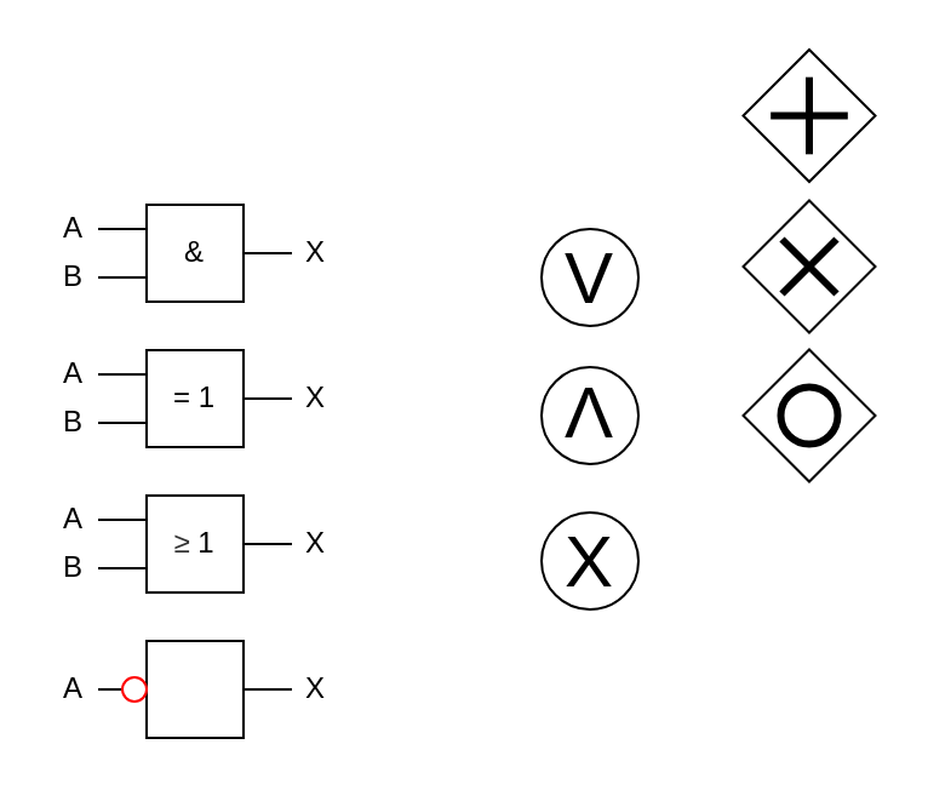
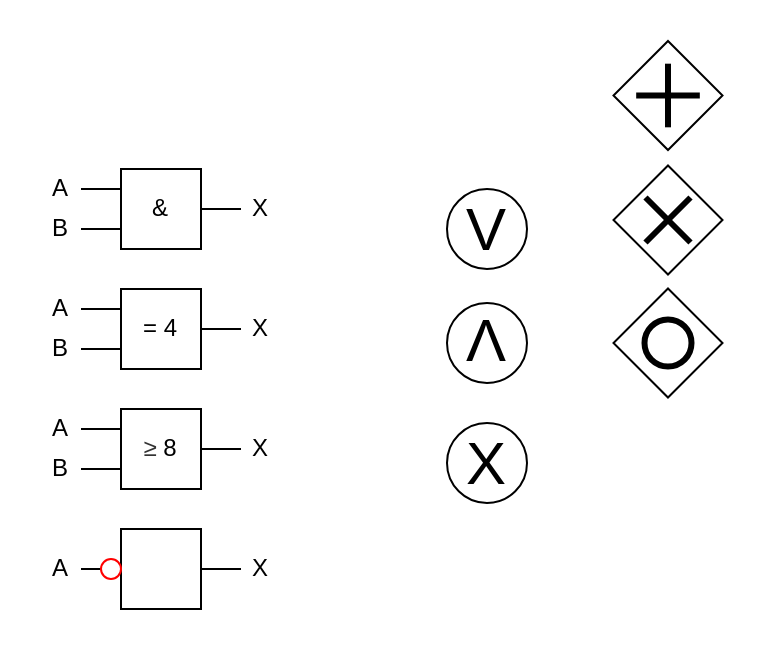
- <mxCell id="11" value="= 1" style="rounded=0;whiteSpace=wrap;html=1;" parent="1" vertex="1"><mxGeometry x="60" y="144" width="40" height="40" as="geometry" /></mxCell>
+ <mxCell id="11" value="= 4" style="rounded=0;whiteSpace=wrap;html=1;" parent="1" vertex="1"><mxGeometry x="60" y="144" width="40" height="40" as="geometry" /></mxCell>
- <mxCell id="18" value="&lt;span style=&quot;color: rgb(51, 51, 51); text-align: left; background-color: rgb(255, 255, 255);&quot;&gt;&lt;font style=&quot;font-size: 12px;&quot;&gt;≥&lt;/font&gt;&lt;/span&gt;&amp;nbsp;1" style="rounded=0;whiteSpace=wrap;html=1;fontFamily=Helvetica;" parent="1" vertex="1"><mxGeometry x="60" y="204" width="40" height="40" as="geometry" /></mxCell>
+ <mxCell id="18" value="&lt;span style=&quot;color: rgb(51, 51, 51); text-align: left; background-color: rgb(255, 255, 255);&quot;&gt;&lt;font style=&quot;font-size: 12px;&quot;&gt;≥&lt;/font&gt;&lt;/span&gt;&amp;nbsp;8" style="rounded=0;whiteSpace=wrap;html=1;fontFamily=Helvetica;" parent="1" vertex="1"><mxGeometry x="60" y="204" width="40" height="40" as="geometry" /></mxCell>
